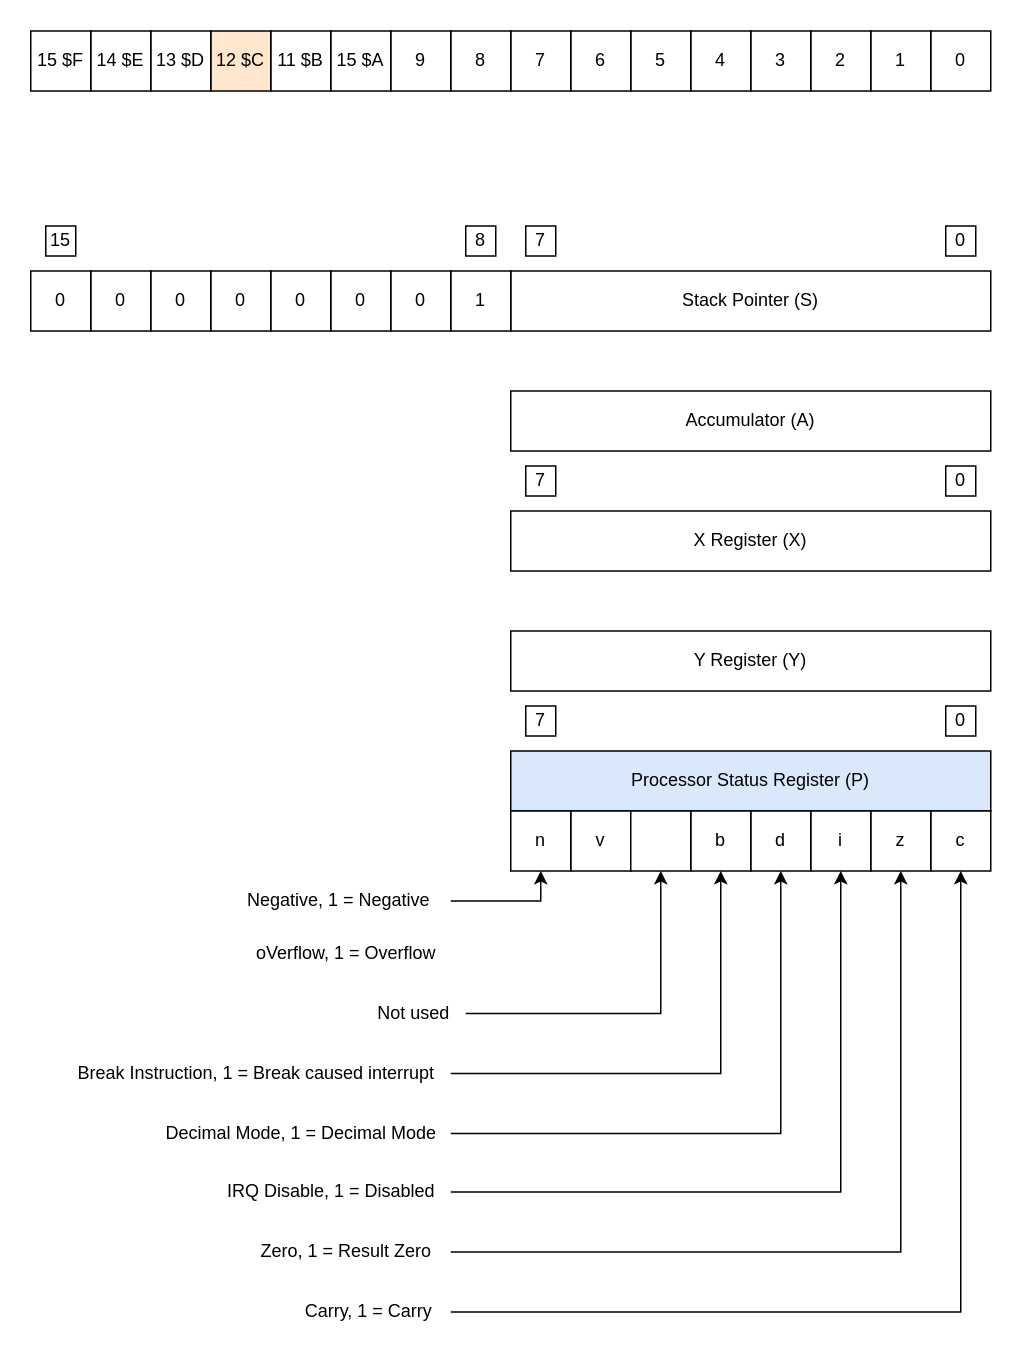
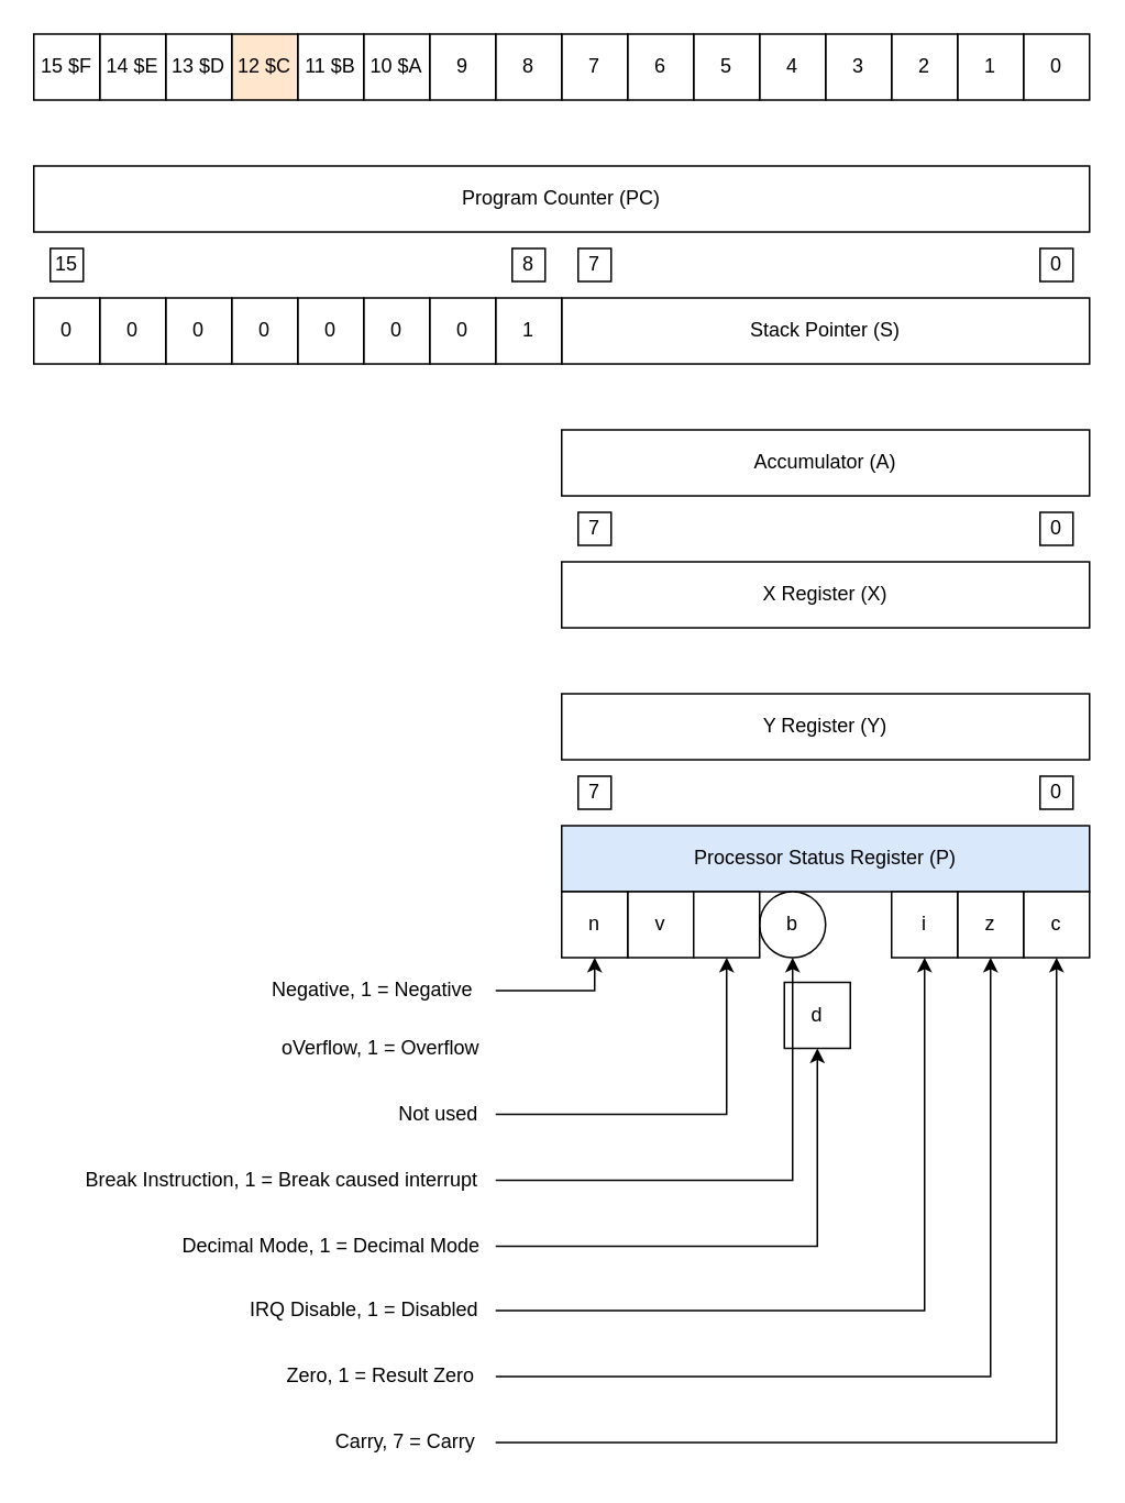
- <mxCell id="23" value="15 $A" style="rounded=0;whiteSpace=wrap;html=1;" vertex="1" parent="1"><mxGeometry x="220" y="20" width="40" height="40" as="geometry" /></mxCell>
+ <mxCell id="23" value="10 $A" style="rounded=0;whiteSpace=wrap;html=1;" vertex="1" parent="1"><mxGeometry x="220" y="20" width="40" height="40" as="geometry" /></mxCell>
+ <mxCell id="3" value="Program Counter (PC)" style="rounded=0;whiteSpace=wrap;html=1;" vertex="1" parent="1"><mxGeometry x="20" y="100" width="640" height="40" as="geometry" /></mxCell>
- <mxCell id="36" value="b" style="rounded=0;whiteSpace=wrap;html=1;" vertex="1" parent="1"><mxGeometry x="460" y="540" width="40" height="40" as="geometry" /></mxCell>
+ <mxCell id="36" value="b" style="ellipse;whiteSpace=wrap;html=1;" vertex="1" parent="1"><mxGeometry x="460" y="540" width="40" height="40" as="geometry" /></mxCell>
- <mxCell id="35" value="d" style="rounded=0;whiteSpace=wrap;html=1;" vertex="1" parent="1"><mxGeometry x="500" y="540" width="40" height="40" as="geometry" /></mxCell>
+ <mxCell id="35" value="d" style="rounded=0;whiteSpace=wrap;html=1;" vertex="1" parent="1"><mxGeometry x="475" y="595" width="40" height="40" as="geometry" /></mxCell>
- <mxCell id="43" value="Not used" style="text;html=1;align=center;verticalAlign=middle;resizable=0;points=[];autosize=1;strokeColor=none;fillColor=none;" vertex="1" parent="1"><mxGeometry x="240" y="660" width="70" height="30" as="geometry" /></mxCell>
+ <mxCell id="43" value="Not used" style="text;html=1;align=center;verticalAlign=middle;resizable=0;points=[];autosize=1;strokeColor=none;fillColor=none;" vertex="1" parent="1"><mxGeometry x="230" y="660" width="70" height="30" as="geometry" /></mxCell>
- <mxCell id="53" value="Carry, 1 = Carry" style="text;html=1;align=center;verticalAlign=middle;resizable=0;points=[];autosize=1;strokeColor=none;fillColor=none;" vertex="1" parent="1"><mxGeometry x="190" y="859" width="110" height="30" as="geometry" /></mxCell>
+ <mxCell id="53" value="Carry, 7 = Carry" style="text;html=1;align=center;verticalAlign=middle;resizable=0;points=[];autosize=1;strokeColor=none;fillColor=none;" vertex="1" parent="1"><mxGeometry x="190" y="859" width="110" height="30" as="geometry" /></mxCell>
